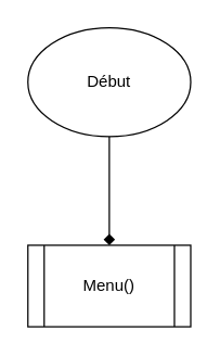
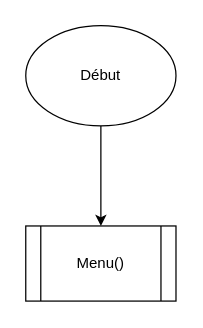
- <mxCell id="2" value="" style="edgeStyle=orthogonalEdgeStyle;rounded=0;orthogonalLoop=1;jettySize=auto;html=1;endArrow=diamond;" edge="1" parent="1" source="3" target="4"><mxGeometry relative="1" as="geometry" /></mxCell>
+ <mxCell id="2" value="" style="edgeStyle=orthogonalEdgeStyle;rounded=0;orthogonalLoop=1;jettySize=auto;html=1;" edge="1" parent="1" source="3" target="4"><mxGeometry relative="1" as="geometry" /></mxCell>
